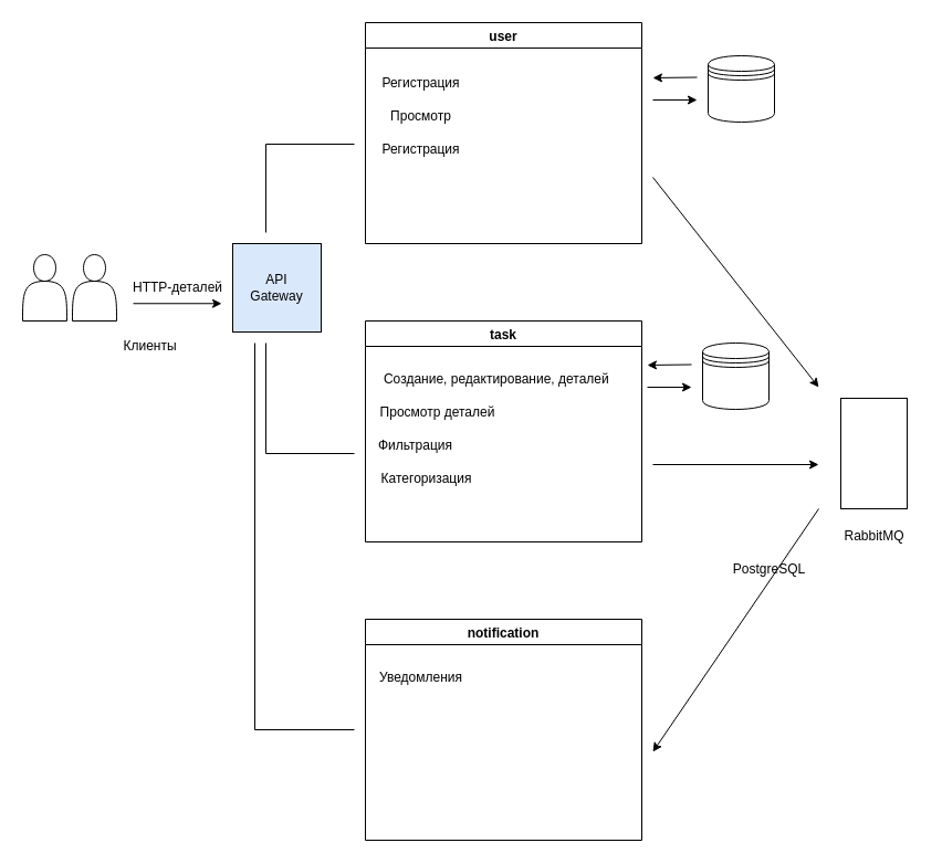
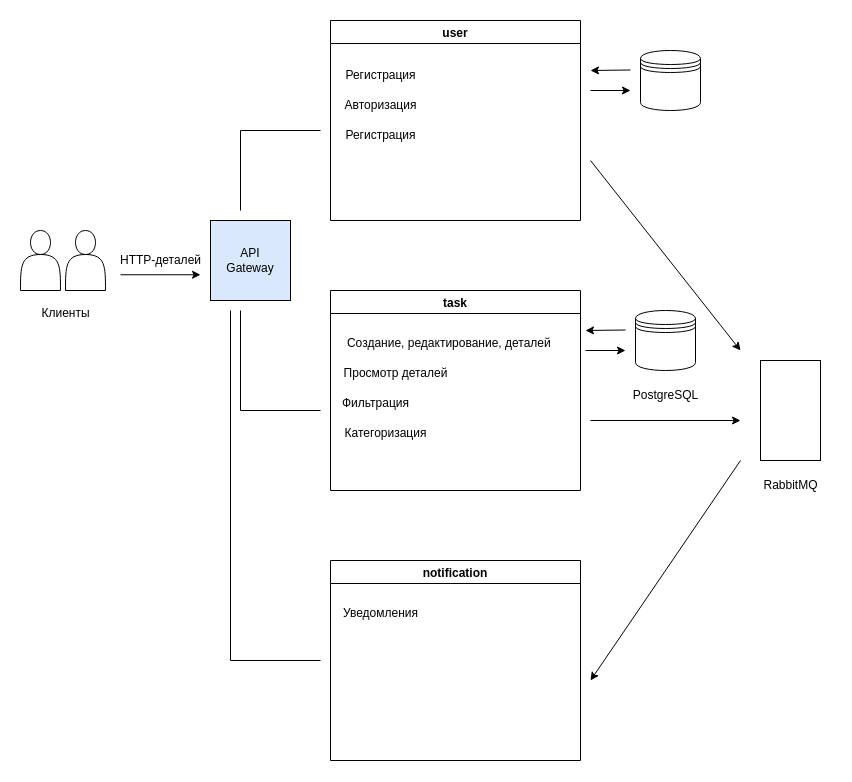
- <mxCell id="10" value="Просмотр" style="text;html=1;align=center;verticalAlign=middle;resizable=0;points=[];autosize=1;strokeColor=none;fillColor=none;" parent="8" vertex="1"><mxGeometry y="70" width="100" height="30" as="geometry" /></mxCell>
+ <mxCell id="10" value="Авторизация" style="text;html=1;align=center;verticalAlign=middle;resizable=0;points=[];autosize=1;strokeColor=none;fillColor=none;" parent="8" vertex="1"><mxGeometry y="70" width="100" height="30" as="geometry" /></mxCell>
- <mxCell id="3" value="Клиенты" style="text;html=1;align=center;verticalAlign=middle;resizable=0;points=[];autosize=1;strokeColor=none;fillColor=none;" parent="1" vertex="1"><mxGeometry x="100" y="298" width="70" height="30" as="geometry" /></mxCell>
+ <mxCell id="3" value="Клиенты" style="text;html=1;align=center;verticalAlign=middle;resizable=0;points=[];autosize=1;strokeColor=none;fillColor=none;" parent="1" vertex="1"><mxGeometry x="30" y="298" width="70" height="30" as="geometry" /></mxCell>
- <mxCell id="23" value="PostgreSQL" style="text;html=1;align=center;verticalAlign=middle;resizable=0;points=[];autosize=1;strokeColor=none;fillColor=none;" parent="1" vertex="1"><mxGeometry x="650" y="500" width="90" height="30" as="geometry" /></mxCell>
+ <mxCell id="23" value="PostgreSQL" style="text;html=1;align=center;verticalAlign=middle;resizable=0;points=[];autosize=1;strokeColor=none;fillColor=none;" parent="1" vertex="1"><mxGeometry x="620" y="380" width="90" height="30" as="geometry" /></mxCell>
